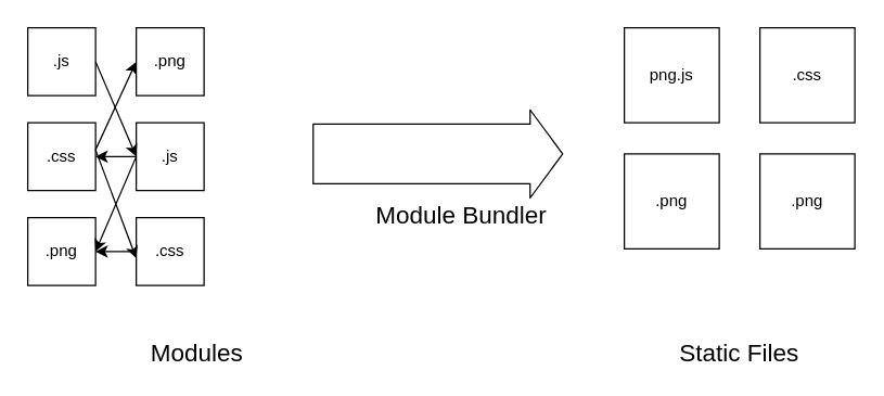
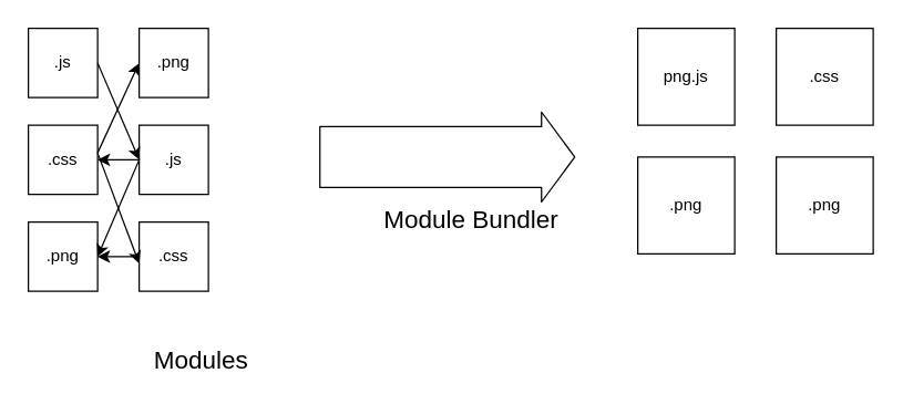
- <mxCell id="31" value="&lt;font style=&quot;font-size: 18px&quot;&gt;Static Files&lt;/font&gt;" style="text;html=1;strokeColor=none;fillColor=none;align=center;verticalAlign=middle;whiteSpace=wrap;rounded=0;" vertex="1" parent="1"><mxGeometry x="490" y="250" width="110" height="20" as="geometry" /></mxCell>
